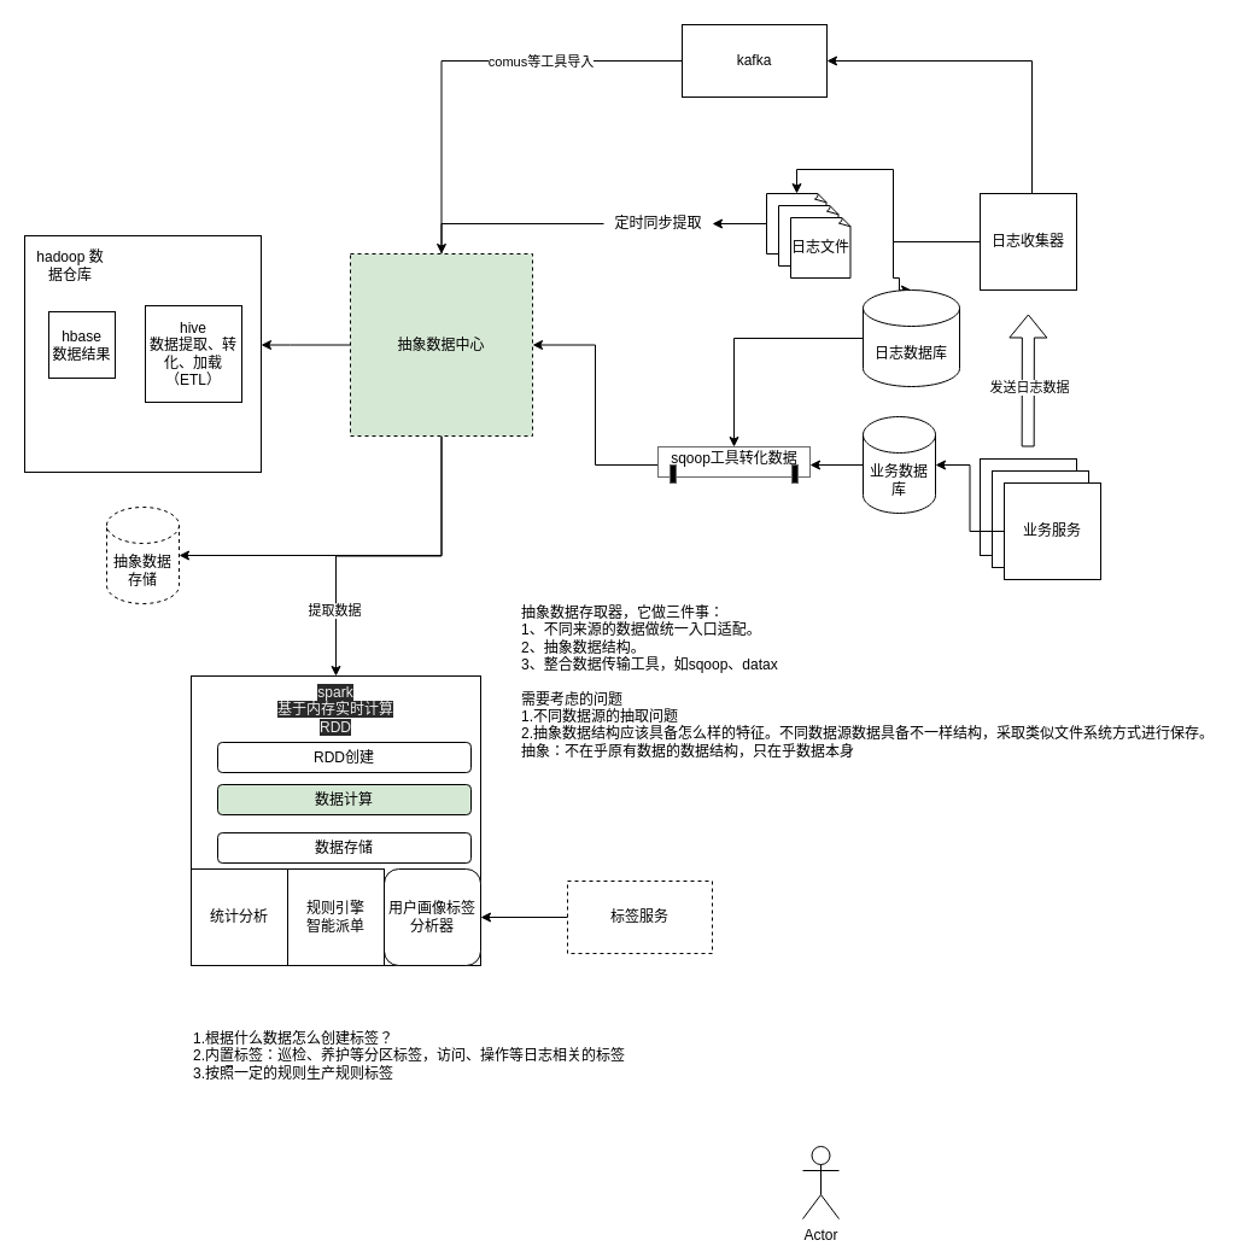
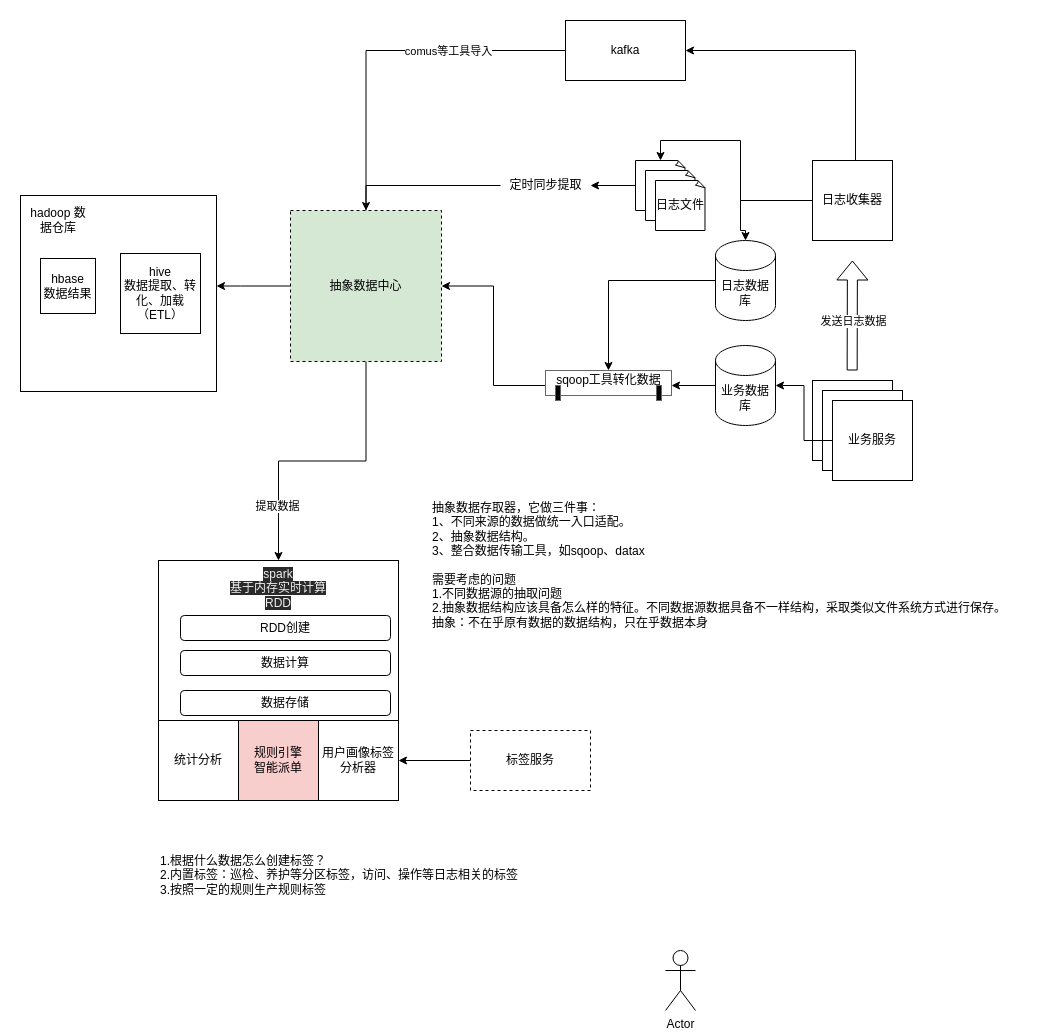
- <mxCell id="22" value="日志数据库" style="shape=cylinder3;whiteSpace=wrap;html=1;boundedLbl=1;backgroundOutline=1;size=15;" parent="1" vertex="1"><mxGeometry x="715" y="240" width="80" height="80" as="geometry" /></mxCell>
+ <mxCell id="22" value="日志数据库" style="shape=cylinder3;whiteSpace=wrap;html=1;boundedLbl=1;backgroundOutline=1;size=15;" parent="1" vertex="1"><mxGeometry x="715" y="240" width="60" height="80" as="geometry" /></mxCell>
- <mxCell id="43" value="抽象数据存储" style="shape=cylinder3;whiteSpace=wrap;html=1;boundedLbl=1;backgroundOutline=1;size=15;dashed=1;" parent="1" vertex="1"><mxGeometry x="88" y="420" width="60" height="80" as="geometry" /></mxCell>
- <mxCell id="39" style="edgeStyle=orthogonalEdgeStyle;rounded=0;orthogonalLoop=1;jettySize=auto;html=1;" parent="1" source="42" target="43" edge="1"><mxGeometry relative="1" as="geometry"><Array as="points"><mxPoint x="365" y="460" /></Array></mxGeometry></mxCell>
- <mxCell id="50" value="数据计算" style="rounded=1;whiteSpace=wrap;html=1;fillColor=#d5e8d4;" parent="1" vertex="1"><mxGeometry x="180" y="650" width="210" height="25" as="geometry" /></mxCell>
+ <mxCell id="50" value="数据计算" style="rounded=1;whiteSpace=wrap;html=1;" parent="1" vertex="1"><mxGeometry x="180" y="650" width="210" height="25" as="geometry" /></mxCell>
- <mxCell id="33" value="规则引擎&lt;br&gt;智能派单" style="whiteSpace=wrap;html=1;aspect=fixed;" parent="1" vertex="1"><mxGeometry x="238" y="720" width="80" height="80" as="geometry" /></mxCell>
+ <mxCell id="33" value="规则引擎&lt;br&gt;智能派单" style="whiteSpace=wrap;html=1;aspect=fixed;fillColor=#f8cecc;" parent="1" vertex="1"><mxGeometry x="238" y="720" width="80" height="80" as="geometry" /></mxCell>
- <mxCell id="23" value="用户画像标签分析器" style="whiteSpace=wrap;html=1;aspect=fixed;rounded=1;" parent="1" vertex="1"><mxGeometry x="318" y="720" width="80" height="80" as="geometry" /></mxCell>
+ <mxCell id="23" value="用户画像标签分析器" style="whiteSpace=wrap;html=1;aspect=fixed;" parent="1" vertex="1"><mxGeometry x="318" y="720" width="80" height="80" as="geometry" /></mxCell>
